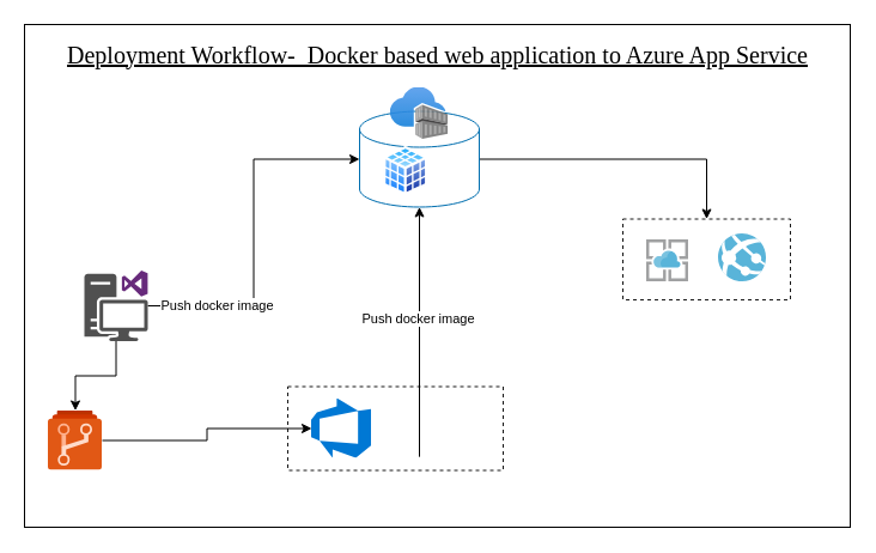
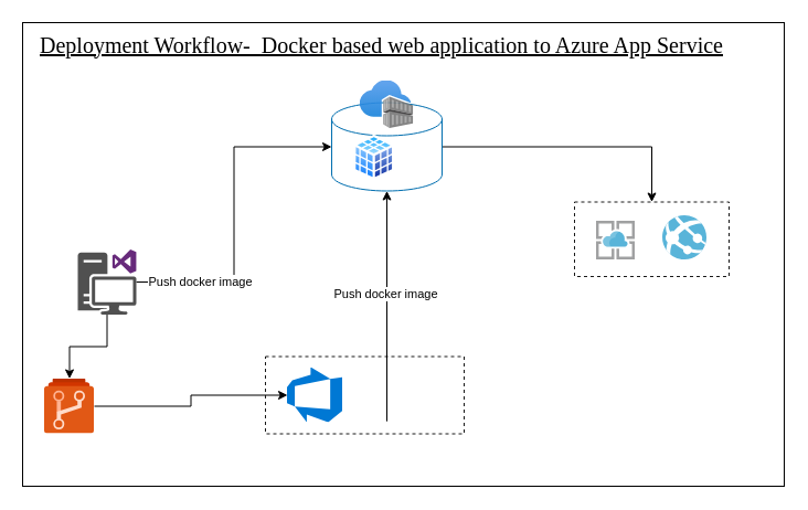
- <mxCell id="21" value="&lt;span style=&quot;font-size: 20px;&quot;&gt;Deployment Workflow-&amp;nbsp; Docker based web application to Azure App Service&lt;/span&gt;" style="text;html=1;align=center;verticalAlign=middle;resizable=0;points=[];autosize=1;fontFamily=Garamond;fontSize=20;fontStyle=4" vertex="1" parent="1"><mxGeometry x="50" y="30" width="630" height="30" as="geometry" /></mxCell>
+ <mxCell id="21" value="&lt;span style=&quot;font-size: 20px;&quot;&gt;Deployment Workflow-&amp;nbsp; Docker based web application to Azure App Service&lt;/span&gt;" style="text;html=1;align=center;verticalAlign=middle;resizable=0;points=[];autosize=1;fontFamily=Garamond;fontSize=20;fontStyle=4" vertex="1" parent="1"><mxGeometry x="30" y="25" width="630" height="30" as="geometry" /></mxCell>
